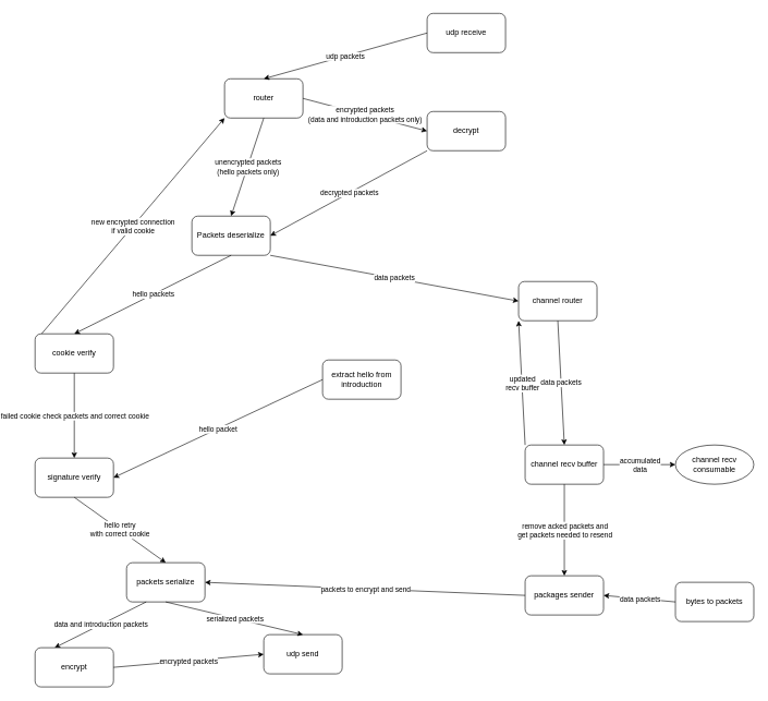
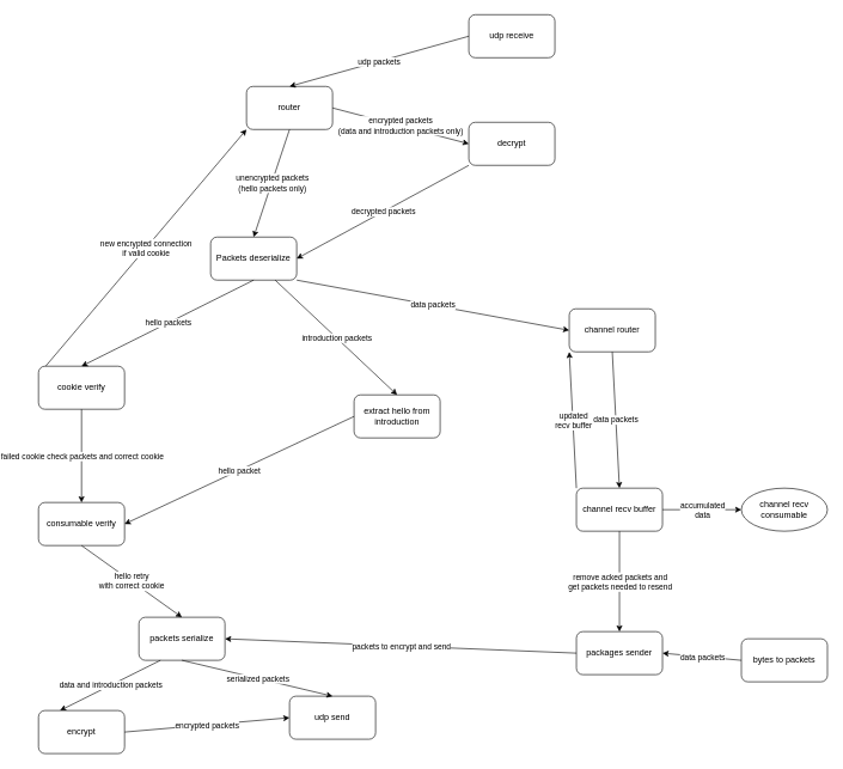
+ <mxCell id="38" value="" style="endArrow=classic;html=1;rounded=0;exitX=0.75;exitY=1;exitDx=0;exitDy=0;entryX=0.5;entryY=0;entryDx=0;entryDy=0;" edge="1" parent="1" source="7" target="5"><mxGeometry relative="1" as="geometry"><mxPoint x="610" y="520" as="sourcePoint" /><mxPoint x="710" y="520" as="targetPoint" /></mxGeometry></mxCell>
+ <mxCell id="39" value="introduction packets" style="edgeLabel;resizable=0;html=1;;align=center;verticalAlign=middle;" connectable="0" vertex="1" parent="38"><mxGeometry relative="1" as="geometry" /></mxCell>
- <mxCell id="8" value="signature verify" style="rounded=1;whiteSpace=wrap;html=1;" vertex="1" parent="1"><mxGeometry x="20" y="700" width="120" height="60" as="geometry" /></mxCell>
+ <mxCell id="8" value="consumable verify" style="rounded=1;whiteSpace=wrap;html=1;" vertex="1" parent="1"><mxGeometry x="20" y="700" width="120" height="60" as="geometry" /></mxCell>
